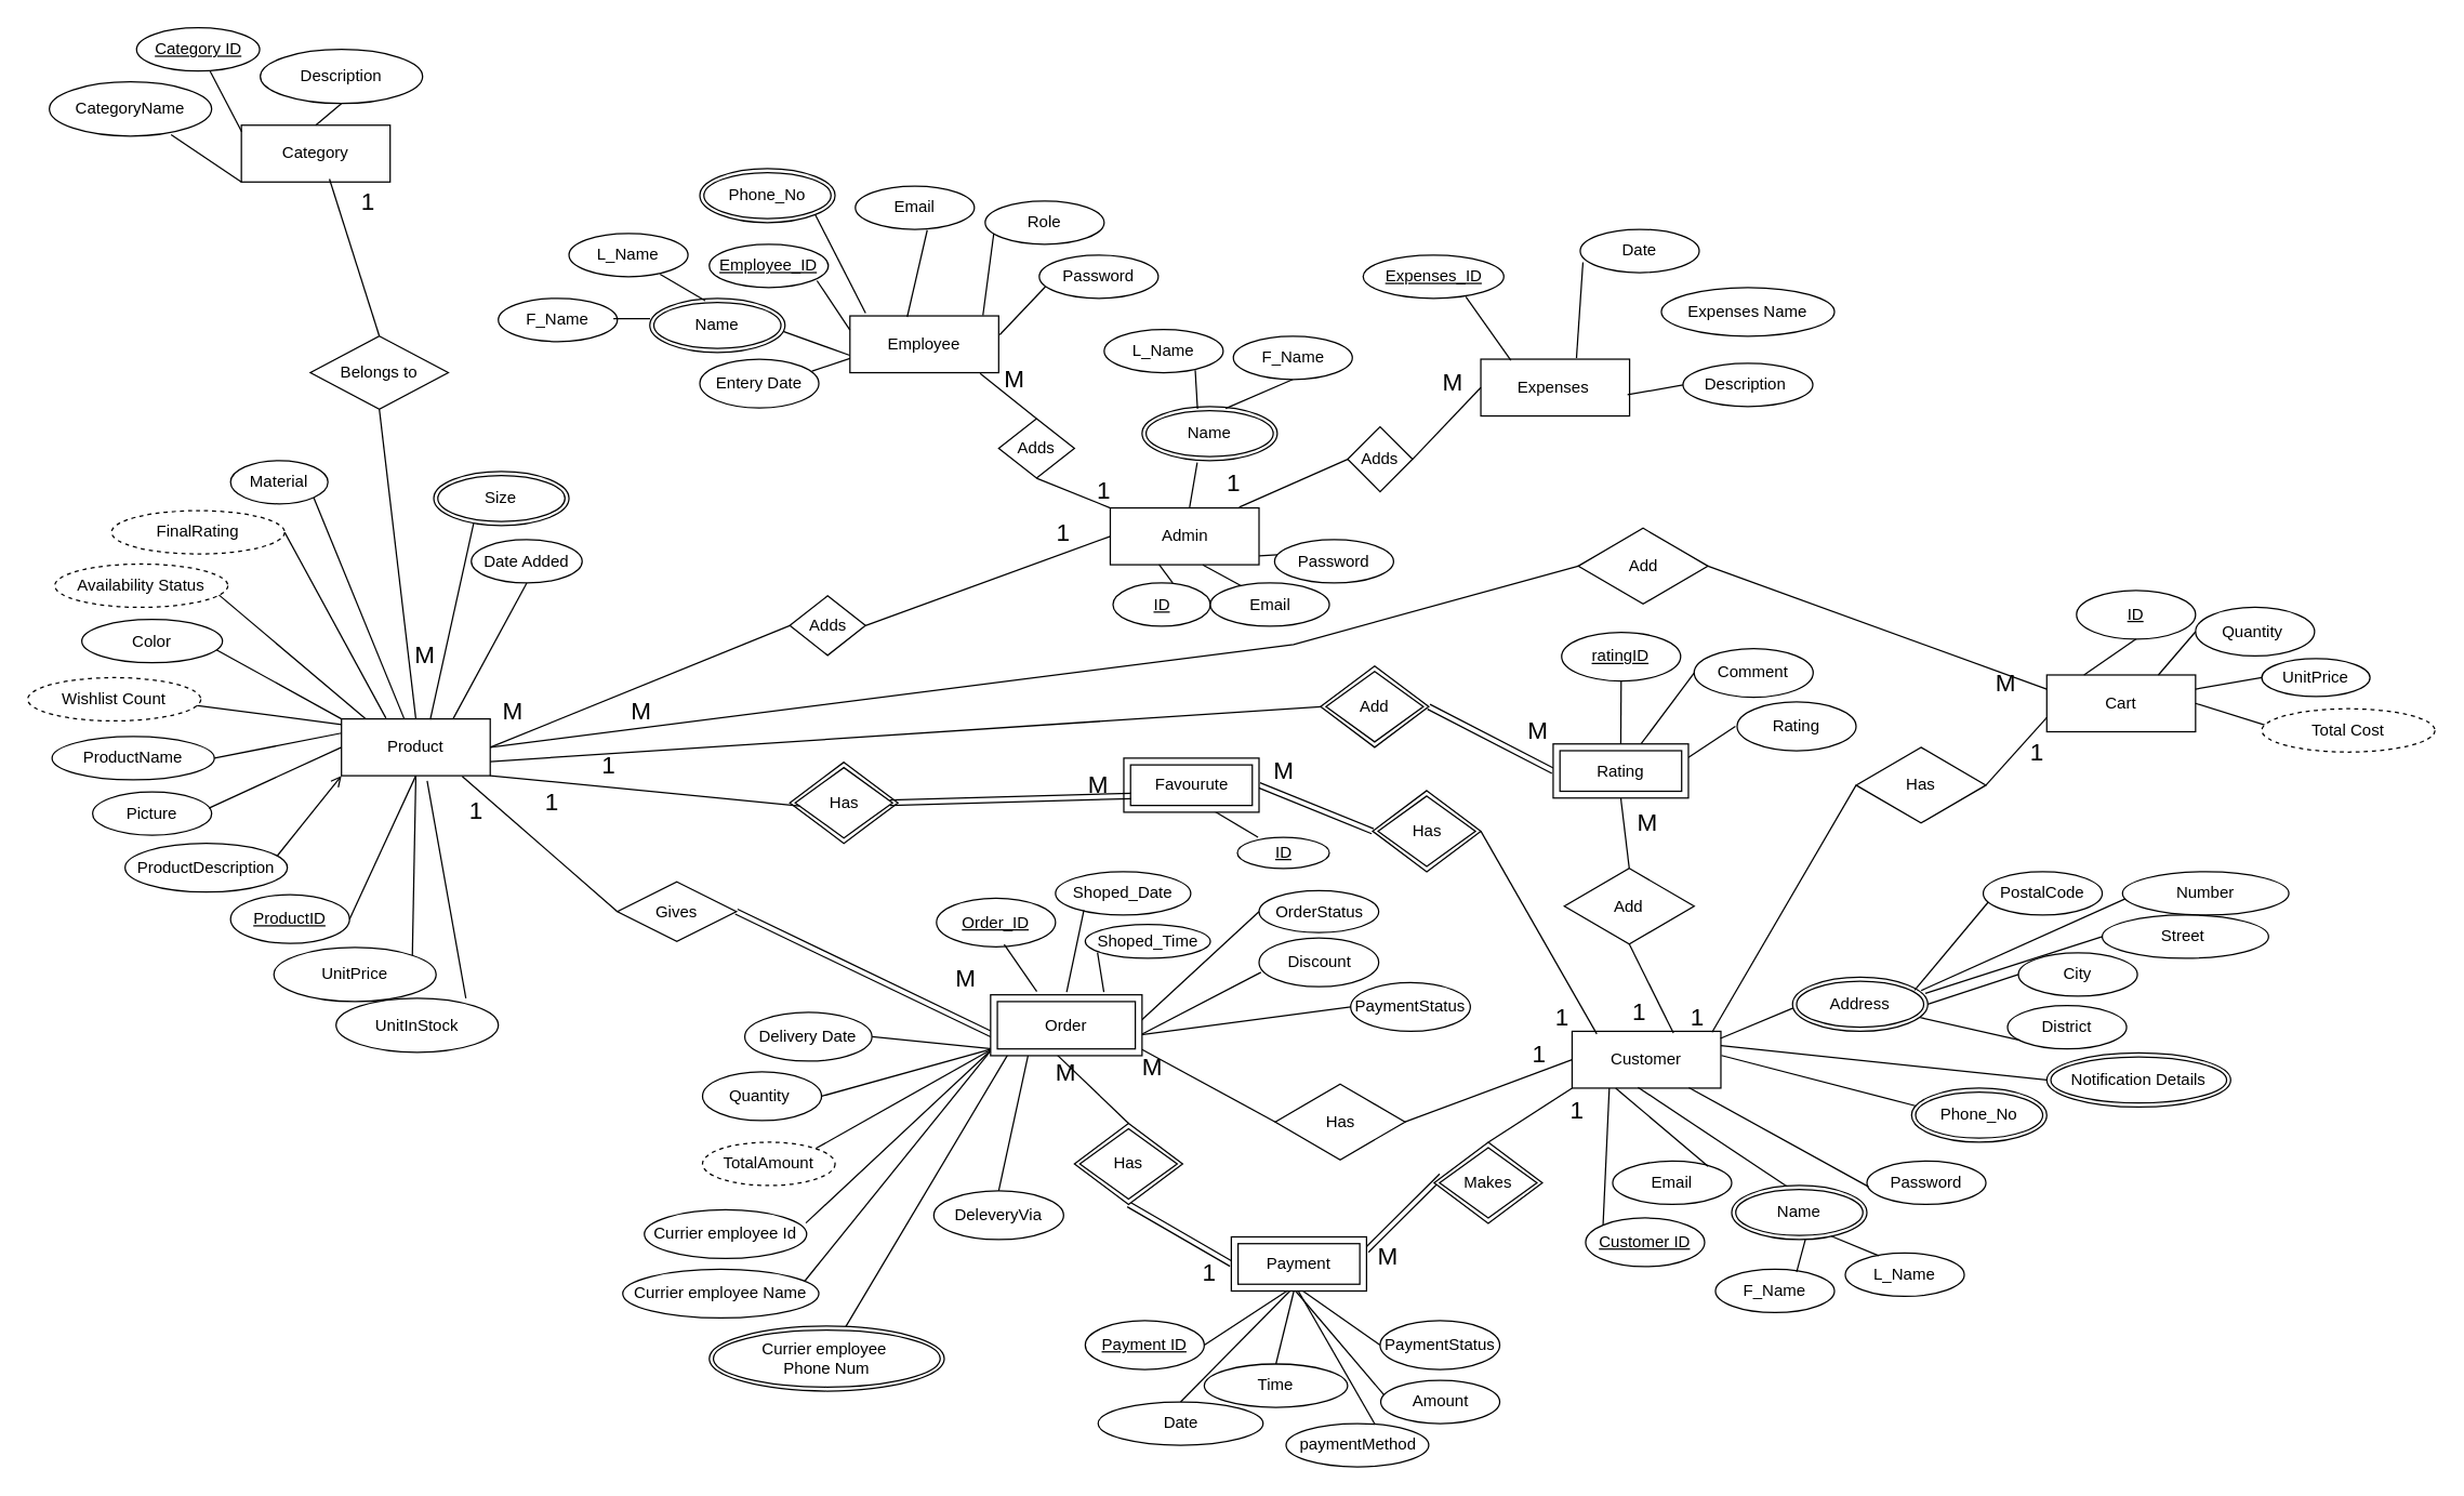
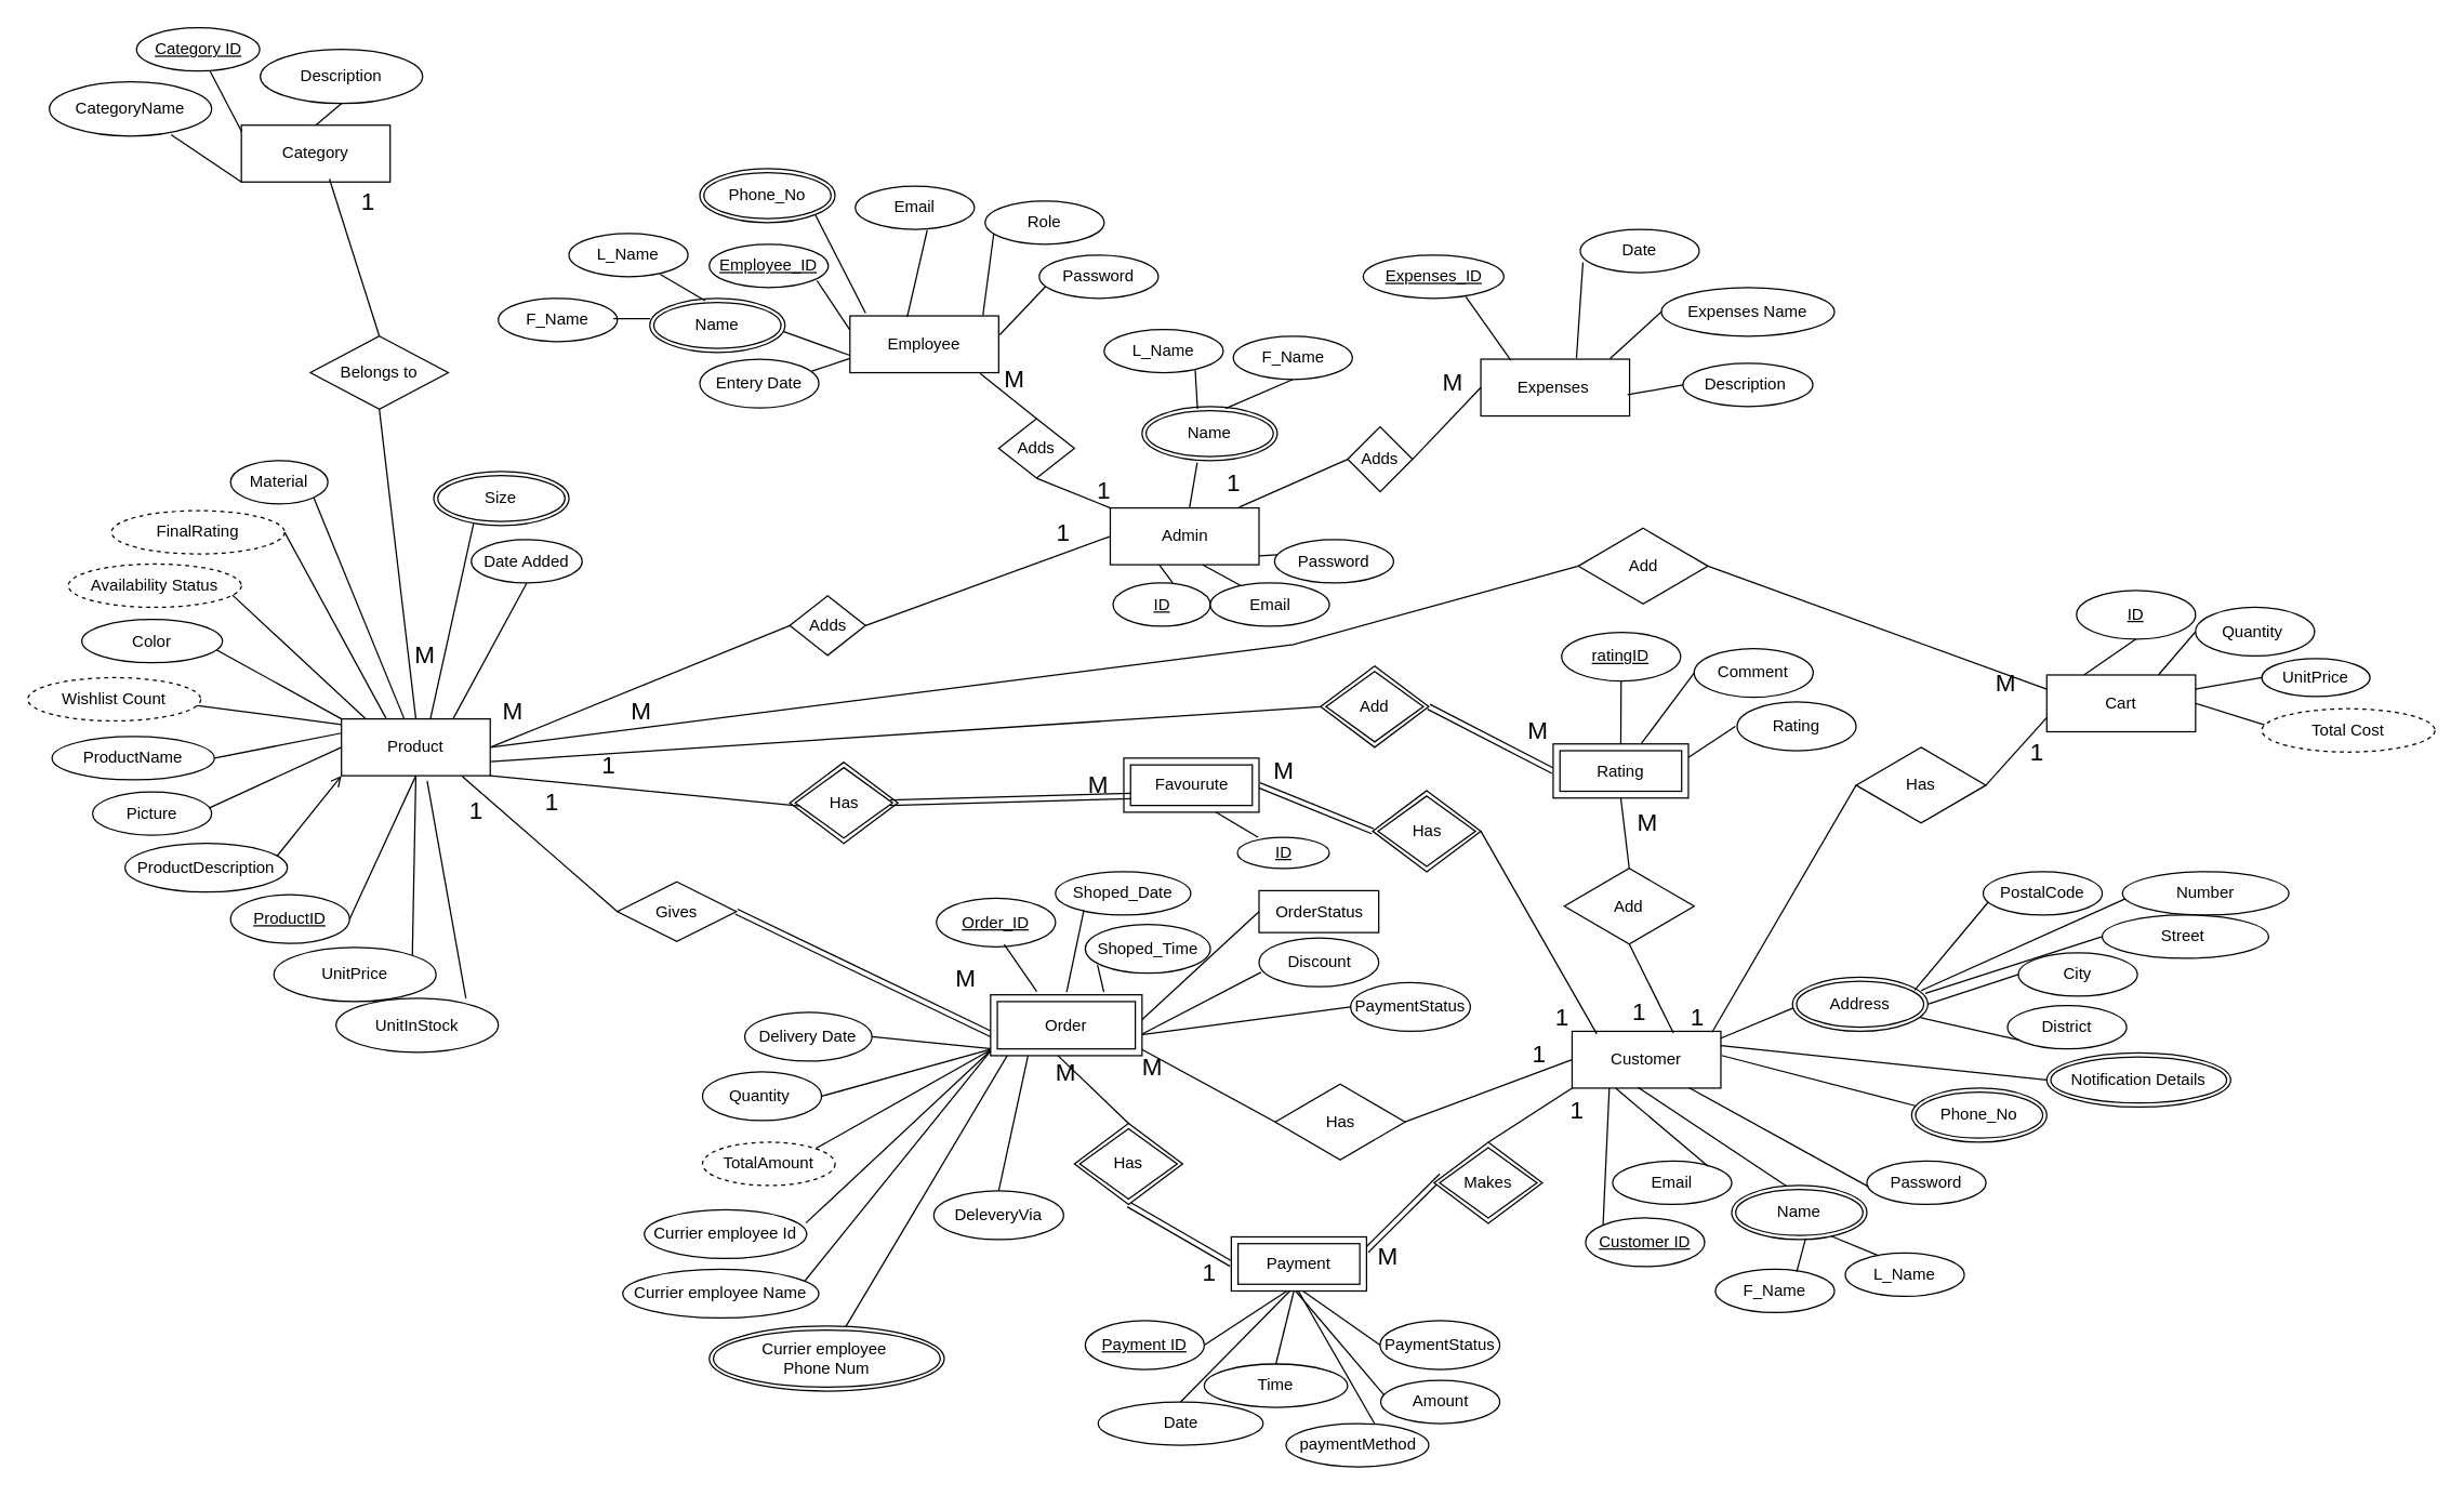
+ <mxCell id="58" value="" style="endArrow=none;html=1;rounded=0;exitX=0;exitY=0.5;exitDx=0;exitDy=0;entryX=0.869;entryY=-0.01;entryDx=0;entryDy=0;entryPerimeter=0;" parent="1" source="31" target="30" edge="1"><mxGeometry width="50" height="50" relative="1" as="geometry"><mxPoint x="1197.5" y="307" as="sourcePoint" /><mxPoint x="1247.5" y="257" as="targetPoint" /></mxGeometry></mxCell>
- <mxCell id="208" value="Availability Status" style="ellipse;whiteSpace=wrap;html=1;align=center;dashed=1;" parent="1" vertex="1"><mxGeometry x="40" y="416.5" width="128" height="32" as="geometry" /></mxCell>
+ <mxCell id="208" value="Availability Status" style="ellipse;whiteSpace=wrap;html=1;align=center;dashed=1;" parent="1" vertex="1"><mxGeometry x="50" y="416.5" width="128" height="32" as="geometry" /></mxCell>
- <mxCell id="96" value="OrderStatus" style="ellipse;whiteSpace=wrap;html=1;" parent="1" vertex="1"><mxGeometry x="930.5" y="658" width="88.5" height="31" as="geometry" /></mxCell>
+ <mxCell id="96" value="OrderStatus" style="whiteSpace=wrap;html=1;rounded=0;" parent="1" vertex="1"><mxGeometry x="930.5" y="658" width="88.5" height="31" as="geometry" /></mxCell>
- <mxCell id="95" value="Shoped_Time" style="ellipse;whiteSpace=wrap;html=1;" parent="1" vertex="1"><mxGeometry x="802" y="683" width="92.5" height="25" as="geometry" /></mxCell>
+ <mxCell id="95" value="Shoped_Time" style="ellipse;whiteSpace=wrap;html=1;" parent="1" vertex="1"><mxGeometry x="802" y="683" width="92.5" height="36" as="geometry" /></mxCell>
